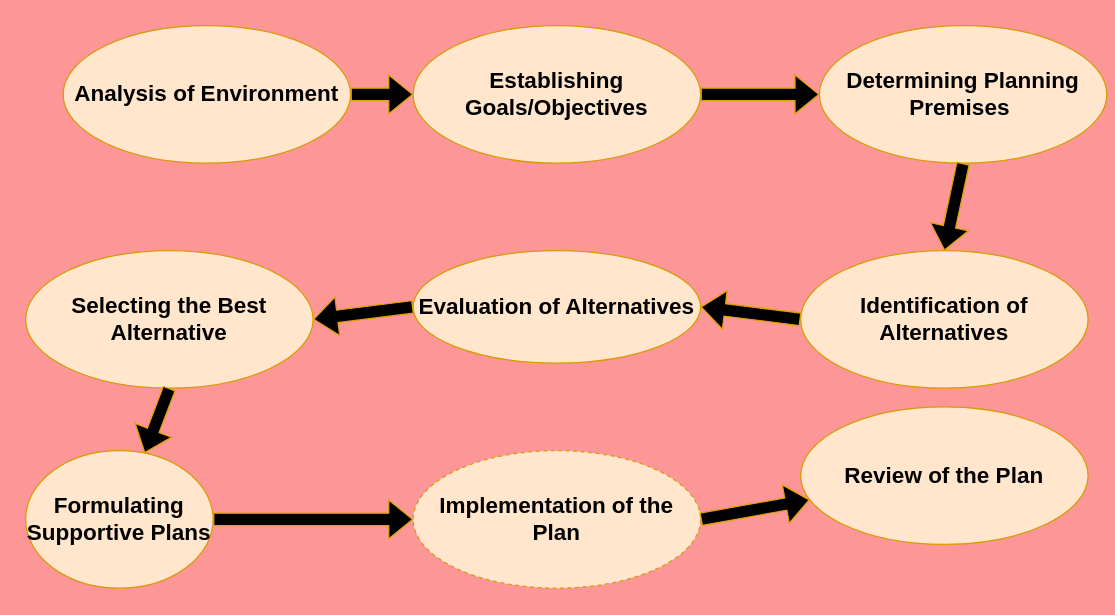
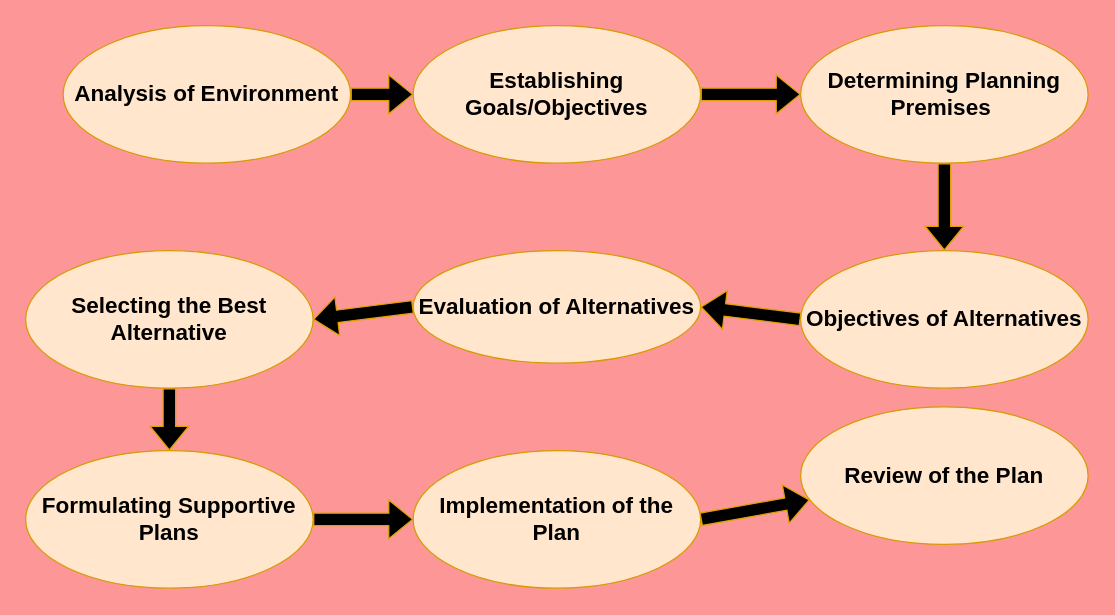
- <mxCell id="4" value="&lt;b&gt;&lt;font style=&quot;font-size: 18px;&quot;&gt;Determining Planning Premises&amp;nbsp;&lt;/font&gt;&lt;/b&gt;" style="ellipse;whiteSpace=wrap;html=1;fillColor=#ffe6cc;strokeColor=#d79b00;" vertex="1" parent="1"><mxGeometry x="655" y="20" width="230" height="110" as="geometry" /></mxCell>
+ <mxCell id="4" value="&lt;b&gt;&lt;font style=&quot;font-size: 18px;&quot;&gt;Determining Planning Premises&amp;nbsp;&lt;/font&gt;&lt;/b&gt;" style="ellipse;whiteSpace=wrap;html=1;fillColor=#ffe6cc;strokeColor=#d79b00;" vertex="1" parent="1"><mxGeometry x="640" y="20" width="230" height="110" as="geometry" /></mxCell>
- <mxCell id="9" value="&lt;span style=&quot;font-size: 18px;&quot;&gt;&lt;b&gt;Identification of Alternatives&lt;/b&gt;&lt;/span&gt;" style="ellipse;whiteSpace=wrap;html=1;fillColor=#ffe6cc;strokeColor=#d79b00;" vertex="1" parent="1"><mxGeometry x="640" y="200" width="230" height="110" as="geometry" /></mxCell>
+ <mxCell id="9" value="&lt;span style=&quot;font-size: 18px;&quot;&gt;&lt;b&gt;Objectives of Alternatives&lt;/b&gt;&lt;/span&gt;" style="ellipse;whiteSpace=wrap;html=1;fillColor=#ffe6cc;strokeColor=#d79b00;" vertex="1" parent="1"><mxGeometry x="640" y="200" width="230" height="110" as="geometry" /></mxCell>
- <mxCell id="12" value="&lt;span style=&quot;font-size: 18px;&quot;&gt;&lt;b&gt;Formulating Supportive Plans&lt;/b&gt;&lt;/span&gt;" style="ellipse;whiteSpace=wrap;html=1;fillColor=#ffe6cc;strokeColor=#d79b00;" vertex="1" parent="1"><mxGeometry x="20" y="360" width="150" height="110" as="geometry" /></mxCell>
+ <mxCell id="12" value="&lt;span style=&quot;font-size: 18px;&quot;&gt;&lt;b&gt;Formulating Supportive Plans&lt;/b&gt;&lt;/span&gt;" style="ellipse;whiteSpace=wrap;html=1;fillColor=#ffe6cc;strokeColor=#d79b00;" vertex="1" parent="1"><mxGeometry x="20" y="360" width="230" height="110" as="geometry" /></mxCell>
- <mxCell id="13" value="&lt;span style=&quot;font-size: 18px;&quot;&gt;&lt;b&gt;Implementation of the Plan&lt;/b&gt;&lt;/span&gt;" style="ellipse;whiteSpace=wrap;html=1;fillColor=#ffe6cc;strokeColor=#d79b00;dashed=1;" vertex="1" parent="1"><mxGeometry x="330" y="360" width="230" height="110" as="geometry" /></mxCell>
+ <mxCell id="13" value="&lt;span style=&quot;font-size: 18px;&quot;&gt;&lt;b&gt;Implementation of the Plan&lt;/b&gt;&lt;/span&gt;" style="ellipse;whiteSpace=wrap;html=1;fillColor=#ffe6cc;strokeColor=#d79b00;" vertex="1" parent="1"><mxGeometry x="330" y="360" width="230" height="110" as="geometry" /></mxCell>
